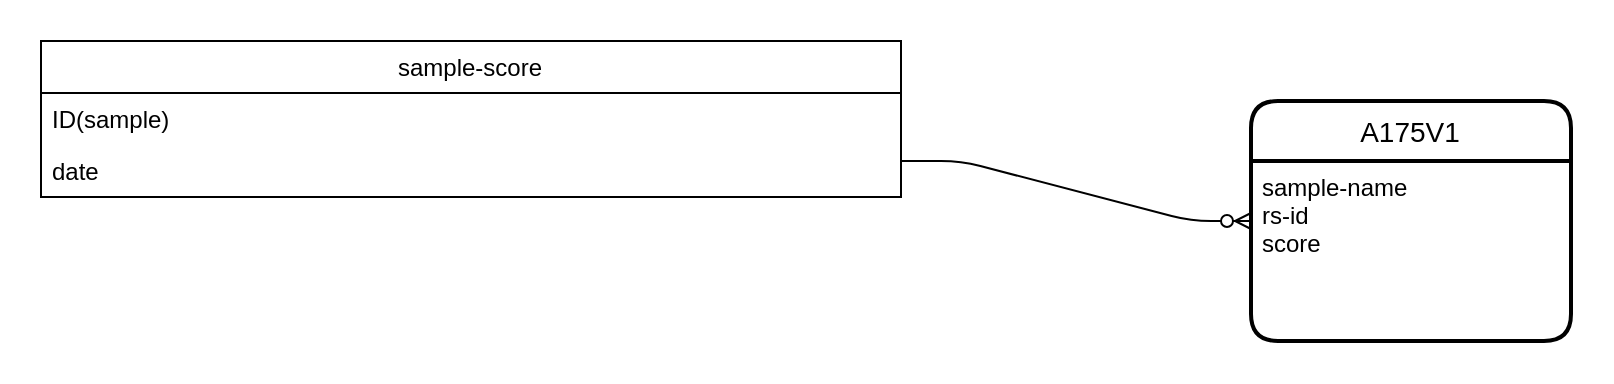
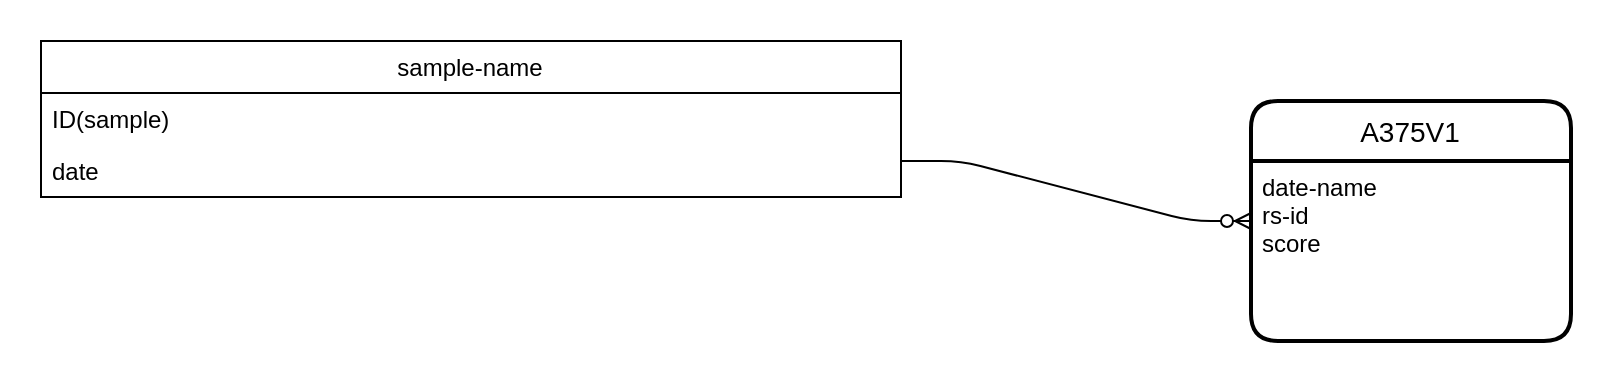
- <mxCell id="2" value="sample-score" style="swimlane;fontStyle=0;childLayout=stackLayout;horizontal=1;startSize=26;fillColor=none;horizontalStack=0;resizeParent=1;resizeParentMax=0;resizeLast=0;collapsible=1;marginBottom=0;" vertex="1" parent="1"><mxGeometry x="20" y="20" width="430" height="78" as="geometry" /></mxCell>
+ <mxCell id="2" value="sample-name" style="swimlane;fontStyle=0;childLayout=stackLayout;horizontal=1;startSize=26;fillColor=none;horizontalStack=0;resizeParent=1;resizeParentMax=0;resizeLast=0;collapsible=1;marginBottom=0;" vertex="1" parent="1"><mxGeometry x="20" y="20" width="430" height="78" as="geometry" /></mxCell>
- <mxCell id="5" value="A175V1" style="swimlane;childLayout=stackLayout;horizontal=1;startSize=30;horizontalStack=0;rounded=1;fontSize=14;fontStyle=0;strokeWidth=2;resizeParent=0;resizeLast=1;shadow=0;dashed=0;align=center;" vertex="1" parent="1"><mxGeometry x="625" y="50" width="160" height="120" as="geometry" /></mxCell>
+ <mxCell id="5" value="A375V1" style="swimlane;childLayout=stackLayout;horizontal=1;startSize=30;horizontalStack=0;rounded=1;fontSize=14;fontStyle=0;strokeWidth=2;resizeParent=0;resizeLast=1;shadow=0;dashed=0;align=center;" vertex="1" parent="1"><mxGeometry x="625" y="50" width="160" height="120" as="geometry" /></mxCell>
- <mxCell id="6" value="sample-name&#10;rs-id&#10;score&#10;&#10;" style="align=left;strokeColor=none;fillColor=none;spacingLeft=4;fontSize=12;verticalAlign=top;resizable=0;rotatable=0;part=1;" vertex="1" parent="5"><mxGeometry y="30" width="160" height="90" as="geometry" /></mxCell>
+ <mxCell id="6" value="date-name&#10;rs-id&#10;score&#10;&#10;" style="align=left;strokeColor=none;fillColor=none;spacingLeft=4;fontSize=12;verticalAlign=top;resizable=0;rotatable=0;part=1;" vertex="1" parent="5"><mxGeometry y="30" width="160" height="90" as="geometry" /></mxCell>
